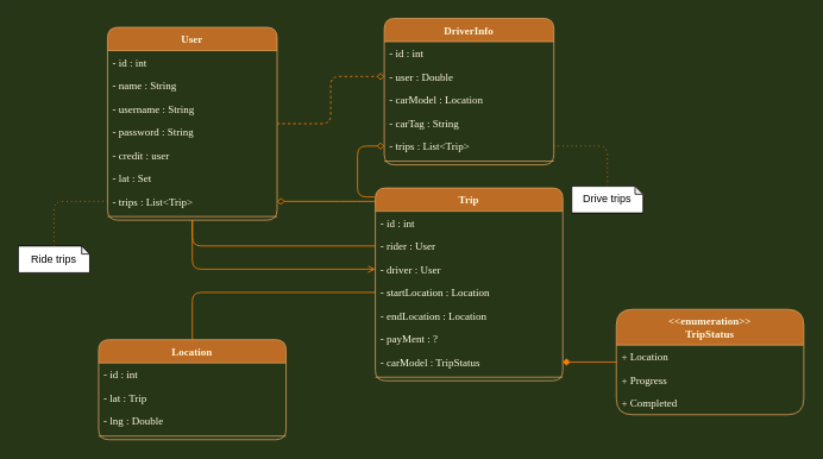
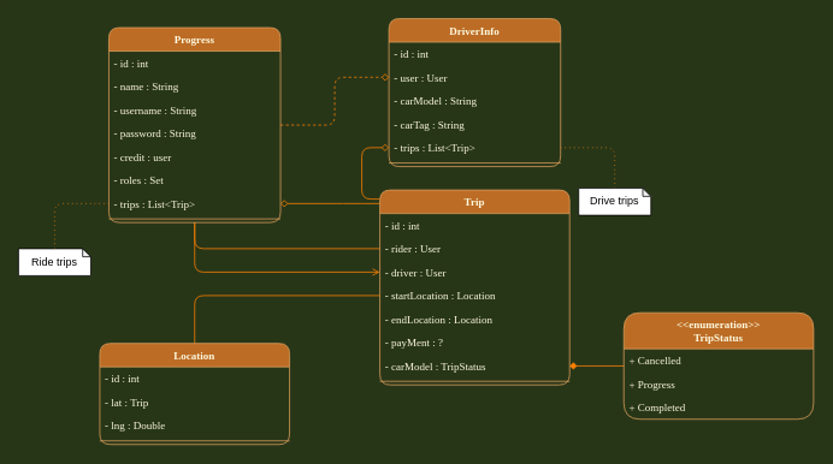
- <mxCell id="12" value="User" style="swimlane;fontStyle=1;align=center;verticalAlign=top;childLayout=stackLayout;horizontal=1;startSize=26;horizontalStack=0;resizeParent=1;resizeParentMax=0;resizeLast=0;collapsible=1;marginBottom=0;fillColor=#BC6C25;strokeColor=#DDA15E;fontColor=#FEFAE0;fontFamily=Lucida Console;rounded=1;" parent="1" vertex="1"><mxGeometry x="120" y="30" width="190" height="216" as="geometry" /></mxCell>
+ <mxCell id="12" value="Progress" style="swimlane;fontStyle=1;align=center;verticalAlign=top;childLayout=stackLayout;horizontal=1;startSize=26;horizontalStack=0;resizeParent=1;resizeParentMax=0;resizeLast=0;collapsible=1;marginBottom=0;fillColor=#BC6C25;strokeColor=#DDA15E;fontColor=#FEFAE0;fontFamily=Lucida Console;rounded=1;" parent="1" vertex="1"><mxGeometry x="120" y="30" width="190" height="216" as="geometry" /></mxCell>
- <mxCell id="4" value="- user : Double" style="text;strokeColor=none;fillColor=none;align=left;verticalAlign=top;spacingLeft=4;spacingRight=4;overflow=hidden;rotatable=0;points=[[0,0.5],[1,0.5]];portConstraint=eastwest;fontColor=#FEFAE0;fontFamily=Lucida Console;rounded=1;" parent="2" vertex="1"><mxGeometry y="52" width="190" height="26" as="geometry" /></mxCell>
+ <mxCell id="4" value="- user : User" style="text;strokeColor=none;fillColor=none;align=left;verticalAlign=top;spacingLeft=4;spacingRight=4;overflow=hidden;rotatable=0;points=[[0,0.5],[1,0.5]];portConstraint=eastwest;fontColor=#FEFAE0;fontFamily=Lucida Console;rounded=1;" parent="2" vertex="1"><mxGeometry y="52" width="190" height="26" as="geometry" /></mxCell>
- <mxCell id="5" value="- carModel : Location" style="text;strokeColor=none;fillColor=none;align=left;verticalAlign=top;spacingLeft=4;spacingRight=4;overflow=hidden;rotatable=0;points=[[0,0.5],[1,0.5]];portConstraint=eastwest;fontColor=#FEFAE0;fontFamily=Lucida Console;rounded=1;" parent="2" vertex="1"><mxGeometry y="78" width="190" height="26" as="geometry" /></mxCell>
+ <mxCell id="5" value="- carModel : String" style="text;strokeColor=none;fillColor=none;align=left;verticalAlign=top;spacingLeft=4;spacingRight=4;overflow=hidden;rotatable=0;points=[[0,0.5],[1,0.5]];portConstraint=eastwest;fontColor=#FEFAE0;fontFamily=Lucida Console;rounded=1;" parent="2" vertex="1"><mxGeometry y="78" width="190" height="26" as="geometry" /></mxCell>
- <mxCell id="18" value="- lat : Set" style="text;strokeColor=none;fillColor=none;align=left;verticalAlign=top;spacingLeft=4;spacingRight=4;overflow=hidden;rotatable=0;points=[[0,0.5],[1,0.5]];portConstraint=eastwest;fontColor=#FEFAE0;fontFamily=Lucida Console;rounded=1;" vertex="1" parent="12"><mxGeometry y="156" width="190" height="26" as="geometry" /></mxCell>
+ <mxCell id="18" value="- roles : Set" style="text;strokeColor=none;fillColor=none;align=left;verticalAlign=top;spacingLeft=4;spacingRight=4;overflow=hidden;rotatable=0;points=[[0,0.5],[1,0.5]];portConstraint=eastwest;fontColor=#FEFAE0;fontFamily=Lucida Console;rounded=1;" vertex="1" parent="12"><mxGeometry y="156" width="190" height="26" as="geometry" /></mxCell>
- <mxCell id="34" value="+ Location" style="text;strokeColor=none;fillColor=none;align=left;verticalAlign=top;spacingLeft=4;spacingRight=4;overflow=hidden;rotatable=0;points=[[0,0.5],[1,0.5]];portConstraint=eastwest;fontColor=#FEFAE0;fontFamily=Lucida Console;rounded=1;" vertex="1" parent="33"><mxGeometry y="40" width="210" height="26" as="geometry" /></mxCell>
+ <mxCell id="34" value="+ Cancelled" style="text;strokeColor=none;fillColor=none;align=left;verticalAlign=top;spacingLeft=4;spacingRight=4;overflow=hidden;rotatable=0;points=[[0,0.5],[1,0.5]];portConstraint=eastwest;fontColor=#FEFAE0;fontFamily=Lucida Console;rounded=1;" vertex="1" parent="33"><mxGeometry y="40" width="210" height="26" as="geometry" /></mxCell>
